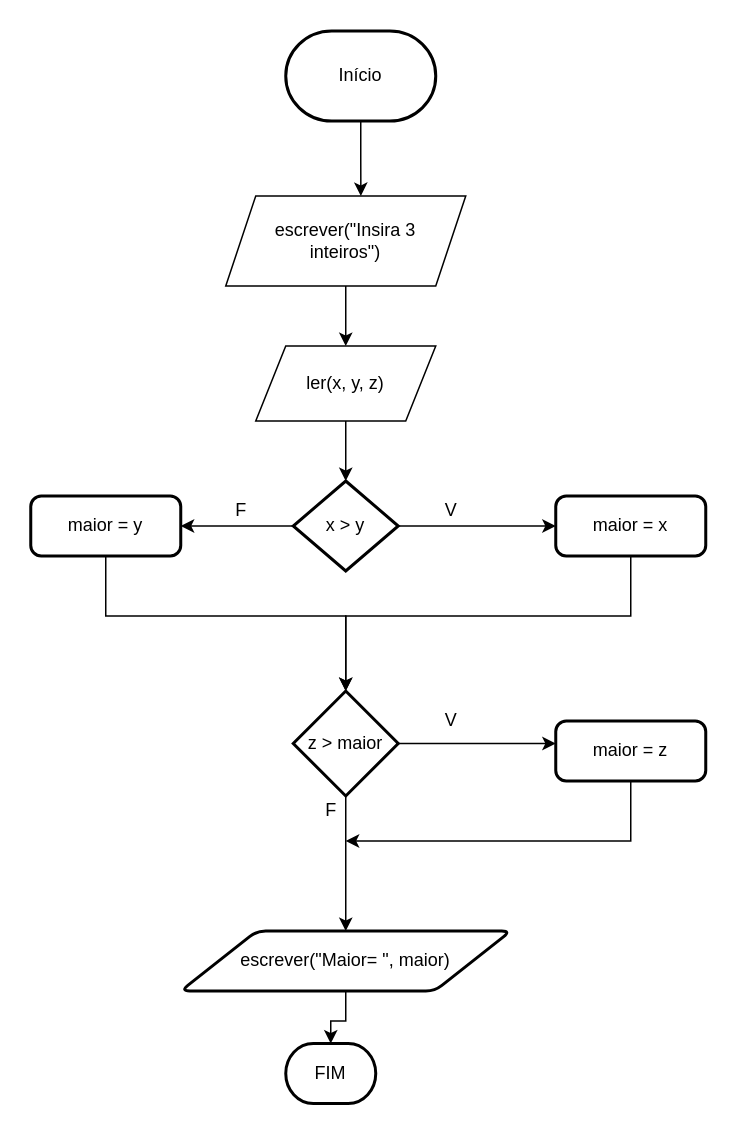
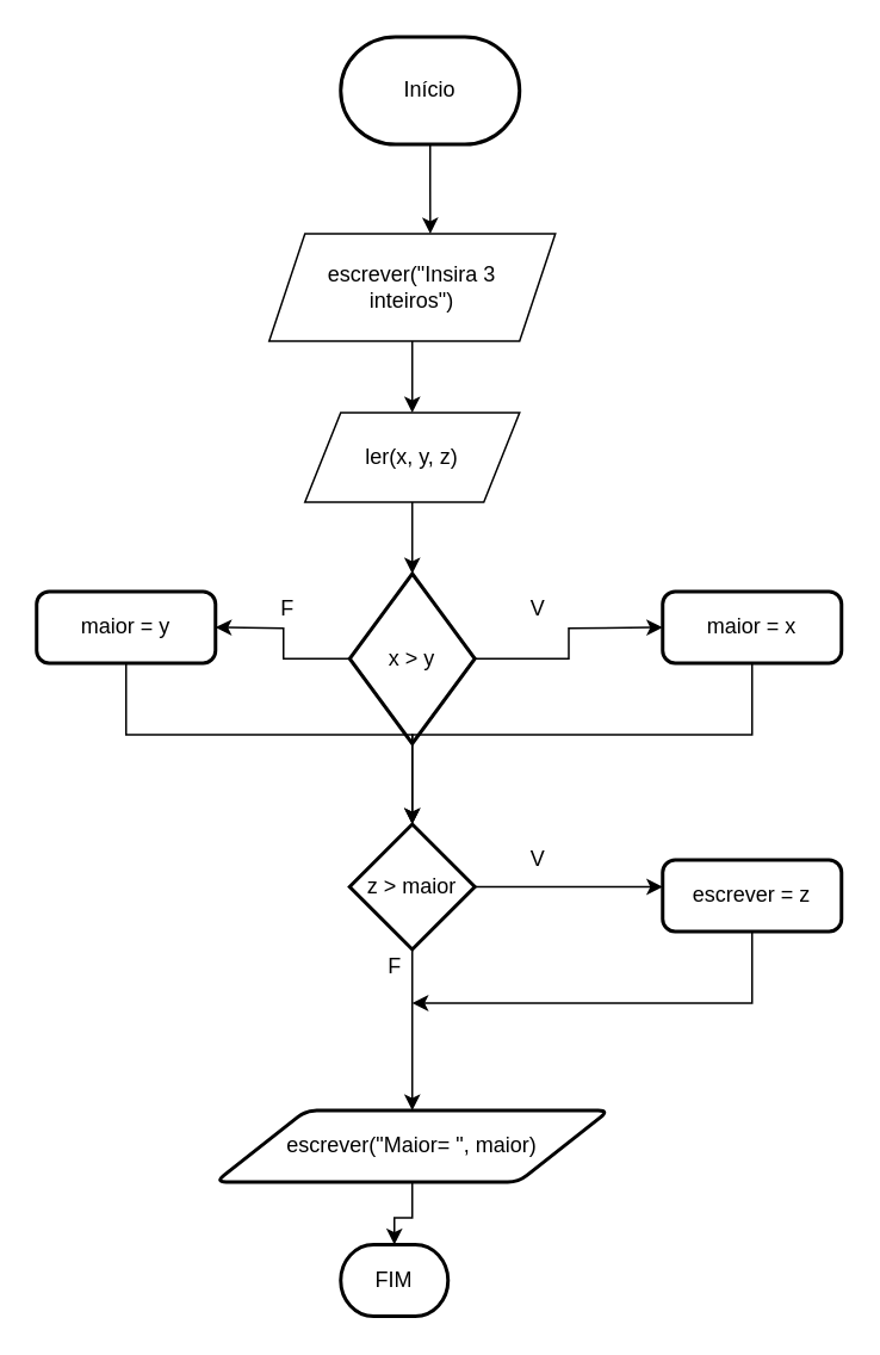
- <mxCell id="8" value="x &amp;gt; y" style="strokeWidth=2;html=1;shape=mxgraph.flowchart.decision;whiteSpace=wrap;" vertex="1" parent="1"><mxGeometry x="195" y="320" width="70" height="60" as="geometry" /></mxCell>
+ <mxCell id="8" value="x &amp;gt; y" style="strokeWidth=2;html=1;shape=mxgraph.flowchart.decision;whiteSpace=wrap;" vertex="1" parent="1"><mxGeometry x="195" y="320" width="70" height="95" as="geometry" /></mxCell>
- <mxCell id="23" value="maior = z" style="rounded=1;whiteSpace=wrap;html=1;absoluteArcSize=1;arcSize=14;strokeWidth=2;" vertex="1" parent="1"><mxGeometry x="370" y="480" width="100" height="40" as="geometry" /></mxCell>
+ <mxCell id="23" value="escrever = z" style="rounded=1;whiteSpace=wrap;html=1;absoluteArcSize=1;arcSize=14;strokeWidth=2;" vertex="1" parent="1"><mxGeometry x="370" y="480" width="100" height="40" as="geometry" /></mxCell>
